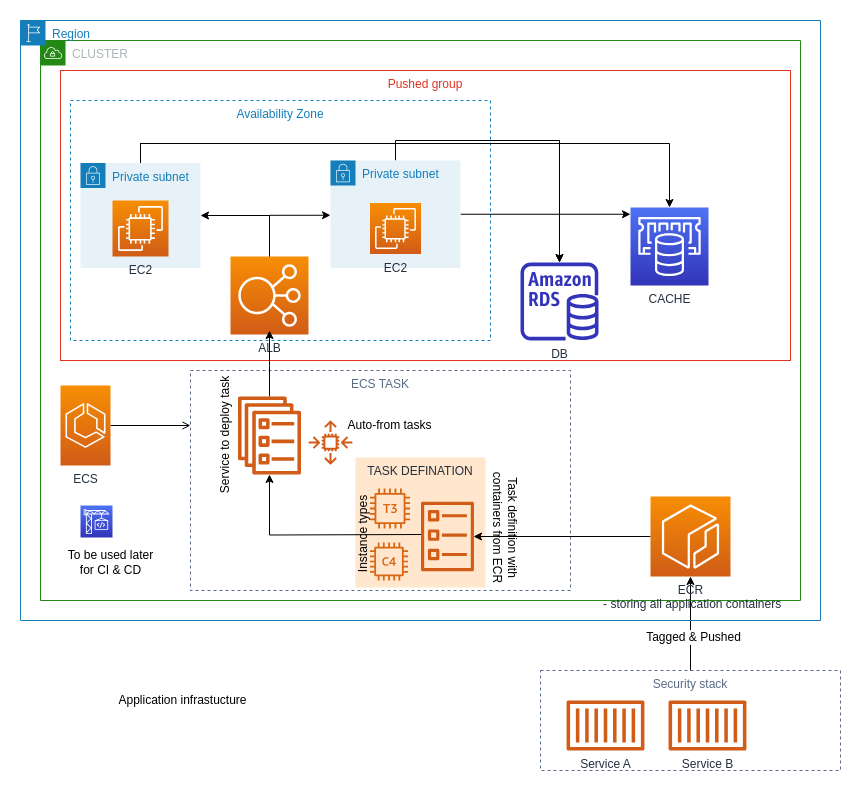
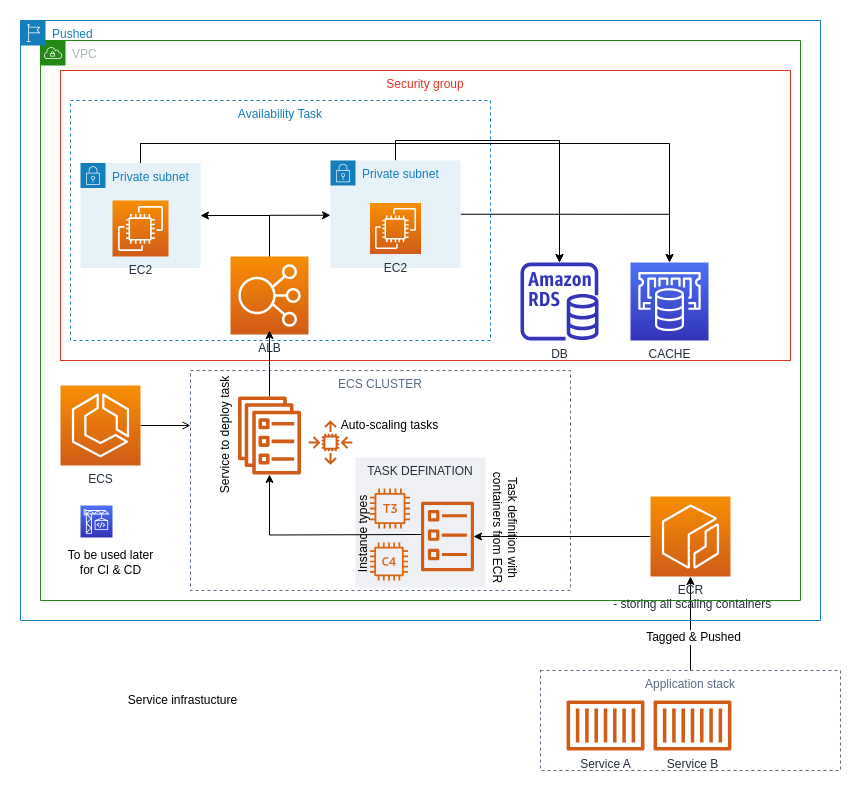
- <mxCell id="6" value="Region" style="points=[[0,0],[0.25,0],[0.5,0],[0.75,0],[1,0],[1,0.25],[1,0.5],[1,0.75],[1,1],[0.75,1],[0.5,1],[0.25,1],[0,1],[0,0.75],[0,0.5],[0,0.25]];outlineConnect=0;gradientColor=none;html=1;whiteSpace=wrap;fontSize=12;fontStyle=0;shape=mxgraph.aws4.group;grIcon=mxgraph.aws4.group_region;strokeColor=#147EBA;fillColor=none;verticalAlign=top;align=left;spacingLeft=30;fontColor=#147EBA;dashed=0;" parent="1" vertex="1"><mxGeometry x="20" y="20" width="800" height="600" as="geometry" /></mxCell>
+ <mxCell id="6" value="Pushed" style="points=[[0,0],[0.25,0],[0.5,0],[0.75,0],[1,0],[1,0.25],[1,0.5],[1,0.75],[1,1],[0.75,1],[0.5,1],[0.25,1],[0,1],[0,0.75],[0,0.5],[0,0.25]];outlineConnect=0;gradientColor=none;html=1;whiteSpace=wrap;fontSize=12;fontStyle=0;shape=mxgraph.aws4.group;grIcon=mxgraph.aws4.group_region;strokeColor=#147EBA;fillColor=none;verticalAlign=top;align=left;spacingLeft=30;fontColor=#147EBA;dashed=0;" parent="1" vertex="1"><mxGeometry x="20" y="20" width="800" height="600" as="geometry" /></mxCell>
- <mxCell id="5" value="CLUSTER" style="points=[[0,0],[0.25,0],[0.5,0],[0.75,0],[1,0],[1,0.25],[1,0.5],[1,0.75],[1,1],[0.75,1],[0.5,1],[0.25,1],[0,1],[0,0.75],[0,0.5],[0,0.25]];outlineConnect=0;gradientColor=none;html=1;whiteSpace=wrap;fontSize=12;fontStyle=0;shape=mxgraph.aws4.group;grIcon=mxgraph.aws4.group_vpc;strokeColor=#248814;fillColor=none;verticalAlign=top;align=left;spacingLeft=30;fontColor=#AAB7B8;dashed=0;" parent="1" vertex="1"><mxGeometry x="40" y="40" width="760" height="560" as="geometry" /></mxCell>
+ <mxCell id="5" value="VPC" style="points=[[0,0],[0.25,0],[0.5,0],[0.75,0],[1,0],[1,0.25],[1,0.5],[1,0.75],[1,1],[0.75,1],[0.5,1],[0.25,1],[0,1],[0,0.75],[0,0.5],[0,0.25]];outlineConnect=0;gradientColor=none;html=1;whiteSpace=wrap;fontSize=12;fontStyle=0;shape=mxgraph.aws4.group;grIcon=mxgraph.aws4.group_vpc;strokeColor=#248814;fillColor=none;verticalAlign=top;align=left;spacingLeft=30;fontColor=#AAB7B8;dashed=0;" parent="1" vertex="1"><mxGeometry x="40" y="40" width="760" height="560" as="geometry" /></mxCell>
- <mxCell id="9" value="Pushed group" style="fillColor=none;strokeColor=#DD3522;verticalAlign=top;fontStyle=0;fontColor=#DD3522;" parent="1" vertex="1"><mxGeometry x="60" y="70" width="730" height="290" as="geometry" /></mxCell>
+ <mxCell id="9" value="Security group" style="fillColor=none;strokeColor=#DD3522;verticalAlign=top;fontStyle=0;fontColor=#DD3522;" parent="1" vertex="1"><mxGeometry x="60" y="70" width="730" height="290" as="geometry" /></mxCell>
- <mxCell id="10" value="Availability Zone" style="fillColor=none;strokeColor=#147EBA;dashed=1;verticalAlign=top;fontStyle=0;fontColor=#147EBA;" parent="1" vertex="1"><mxGeometry x="70" y="100" width="420" height="240" as="geometry" /></mxCell>
+ <mxCell id="10" value="Availability Task" style="fillColor=none;strokeColor=#147EBA;dashed=1;verticalAlign=top;fontStyle=0;fontColor=#147EBA;" parent="1" vertex="1"><mxGeometry x="70" y="100" width="420" height="240" as="geometry" /></mxCell>
- <mxCell id="20" value="CACHE" style="outlineConnect=0;fontColor=#232F3E;gradientColor=#4D72F3;gradientDirection=north;fillColor=#3334B9;strokeColor=#ffffff;dashed=0;verticalLabelPosition=bottom;verticalAlign=top;align=center;html=1;fontSize=12;fontStyle=0;aspect=fixed;shape=mxgraph.aws4.resourceIcon;resIcon=mxgraph.aws4.elasticache;" parent="1" vertex="1"><mxGeometry x="630" y="207" width="78" height="78" as="geometry" /></mxCell>
+ <mxCell id="20" value="CACHE" style="outlineConnect=0;fontColor=#232F3E;gradientColor=#4D72F3;gradientDirection=north;fillColor=#3334B9;strokeColor=#ffffff;dashed=0;verticalLabelPosition=bottom;verticalAlign=top;align=center;html=1;fontSize=12;fontStyle=0;aspect=fixed;shape=mxgraph.aws4.resourceIcon;resIcon=mxgraph.aws4.elasticache;" parent="1" vertex="1"><mxGeometry x="630" y="262" width="78" height="78" as="geometry" /></mxCell>
- <mxCell id="7" value="ECS TASK" style="fillColor=none;strokeColor=#5A6C86;dashed=1;verticalAlign=top;fontStyle=0;fontColor=#5A6C86;" parent="1" vertex="1"><mxGeometry x="190" y="370" width="380" height="220" as="geometry" /></mxCell>
+ <mxCell id="7" value="ECS CLUSTER" style="fillColor=none;strokeColor=#5A6C86;dashed=1;verticalAlign=top;fontStyle=0;fontColor=#5A6C86;" parent="1" vertex="1"><mxGeometry x="190" y="370" width="380" height="220" as="geometry" /></mxCell>
- <mxCell id="12" value="&lt;div&gt;ECS&lt;/div&gt;" style="outlineConnect=0;fontColor=#232F3E;gradientColor=#F78E04;gradientDirection=north;fillColor=#D05C17;strokeColor=#ffffff;dashed=0;verticalLabelPosition=bottom;verticalAlign=top;align=center;html=1;fontSize=12;fontStyle=0;aspect=fixed;shape=mxgraph.aws4.resourceIcon;resIcon=mxgraph.aws4.ecs;" parent="1" vertex="1"><mxGeometry x="60" y="385" width="50" height="80" as="geometry" /></mxCell>
+ <mxCell id="12" value="&lt;div&gt;ECS&lt;/div&gt;" style="outlineConnect=0;fontColor=#232F3E;gradientColor=#F78E04;gradientDirection=north;fillColor=#D05C17;strokeColor=#ffffff;dashed=0;verticalLabelPosition=bottom;verticalAlign=top;align=center;html=1;fontSize=12;fontStyle=0;aspect=fixed;shape=mxgraph.aws4.resourceIcon;resIcon=mxgraph.aws4.ecs;" parent="1" vertex="1"><mxGeometry x="60" y="385" width="80" height="80" as="geometry" /></mxCell>
- <mxCell id="35" value="Auto-from tasks" style="text;html=1;align=center;verticalAlign=middle;resizable=0;points=[];autosize=1;" parent="1" vertex="1"><mxGeometry x="333.5" y="415" width="110" height="20" as="geometry" /></mxCell>
+ <mxCell id="35" value="Auto-scaling tasks" style="text;html=1;align=center;verticalAlign=middle;resizable=0;points=[];autosize=1;" parent="1" vertex="1"><mxGeometry x="333.5" y="415" width="110" height="20" as="geometry" /></mxCell>
- <mxCell id="8" value="TASK DEFINATION" style="fillColor=#ffe6cc;strokeColor=none;dashed=0;verticalAlign=top;fontStyle=0;fontColor=#232F3D;" parent="1" vertex="1"><mxGeometry x="355" y="457" width="130" height="130" as="geometry" /></mxCell>
+ <mxCell id="8" value="TASK DEFINATION" style="fillColor=#EFF0F3;strokeColor=none;dashed=0;verticalAlign=top;fontStyle=0;fontColor=#232F3D;" parent="1" vertex="1"><mxGeometry x="355" y="457" width="130" height="130" as="geometry" /></mxCell>
- <mxCell id="40" value="&lt;div&gt;ECR&lt;/div&gt;&lt;div&gt;&amp;nbsp;- storing all application containers&lt;/div&gt;" style="outlineConnect=0;fontColor=#232F3E;gradientColor=#F78E04;gradientDirection=north;fillColor=#D05C17;strokeColor=#ffffff;dashed=0;verticalLabelPosition=bottom;verticalAlign=top;align=center;html=1;fontSize=12;fontStyle=0;aspect=fixed;shape=mxgraph.aws4.resourceIcon;resIcon=mxgraph.aws4.ecr;" parent="1" vertex="1"><mxGeometry x="650" y="496" width="80" height="80" as="geometry" /></mxCell>
+ <mxCell id="40" value="&lt;div&gt;ECR&lt;/div&gt;&lt;div&gt;&amp;nbsp;- storing all scaling containers&lt;/div&gt;" style="outlineConnect=0;fontColor=#232F3E;gradientColor=#F78E04;gradientDirection=north;fillColor=#D05C17;strokeColor=#ffffff;dashed=0;verticalLabelPosition=bottom;verticalAlign=top;align=center;html=1;fontSize=12;fontStyle=0;aspect=fixed;shape=mxgraph.aws4.resourceIcon;resIcon=mxgraph.aws4.ecr;" parent="1" vertex="1"><mxGeometry x="650" y="496" width="80" height="80" as="geometry" /></mxCell>
- <mxCell id="4" value="Security stack" style="fillColor=none;strokeColor=#5A6C86;dashed=1;verticalAlign=top;fontStyle=0;fontColor=#5A6C86;" parent="1" vertex="1"><mxGeometry x="540" y="670" width="300" height="100" as="geometry" /></mxCell>
+ <mxCell id="4" value="Application stack" style="fillColor=none;strokeColor=#5A6C86;dashed=1;verticalAlign=top;fontStyle=0;fontColor=#5A6C86;" parent="1" vertex="1"><mxGeometry x="540" y="670" width="300" height="100" as="geometry" /></mxCell>
- <mxCell id="43" value="&lt;div&gt;Application infrastucture&lt;/div&gt;" style="text;html=1;align=center;verticalAlign=middle;resizable=0;points=[];autosize=1;" vertex="1" parent="1"><mxGeometry x="112" y="690" width="140" height="20" as="geometry" /></mxCell>
+ <mxCell id="43" value="&lt;div&gt;Service infrastucture&lt;/div&gt;" style="text;html=1;align=center;verticalAlign=middle;resizable=0;points=[];autosize=1;" vertex="1" parent="1"><mxGeometry x="112" y="690" width="140" height="20" as="geometry" /></mxCell>
- <mxCell id="41" value="Service B" style="outlineConnect=0;fontColor=#232F3E;gradientColor=none;fillColor=#D05C17;strokeColor=none;dashed=0;verticalLabelPosition=bottom;verticalAlign=top;align=center;html=1;fontSize=12;fontStyle=0;aspect=fixed;pointerEvents=1;shape=mxgraph.aws4.container_1;" parent="1" vertex="1"><mxGeometry x="668" y="700" width="78" height="50" as="geometry" /></mxCell>
+ <mxCell id="41" value="Service B" style="outlineConnect=0;fontColor=#232F3E;gradientColor=none;fillColor=#D05C17;strokeColor=none;dashed=0;verticalLabelPosition=bottom;verticalAlign=top;align=center;html=1;fontSize=12;fontStyle=0;aspect=fixed;pointerEvents=1;shape=mxgraph.aws4.container_1;" parent="1" vertex="1"><mxGeometry x="653" y="700" width="78" height="50" as="geometry" /></mxCell>
